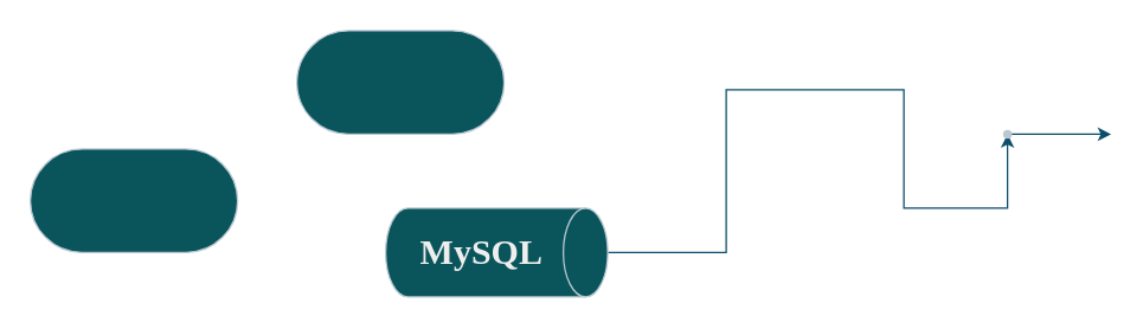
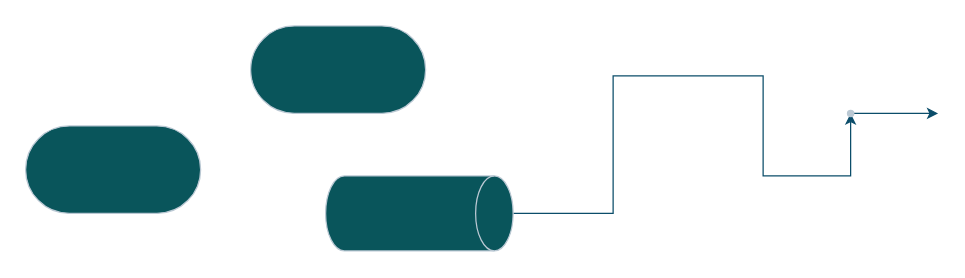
- <mxCell id="6" value="&lt;h1&gt;&lt;font face=&quot;Comic Sans MS&quot;&gt;MySQL&lt;/font&gt;&lt;/h1&gt;" style="text;strokeColor=none;align=center;fillColor=none;html=1;verticalAlign=middle;whiteSpace=wrap;rounded=0;fontColor=#EEEEEE;" vertex="1" parent="1"><mxGeometry x="280" y="150" width="90" height="40" as="geometry" /></mxCell>
